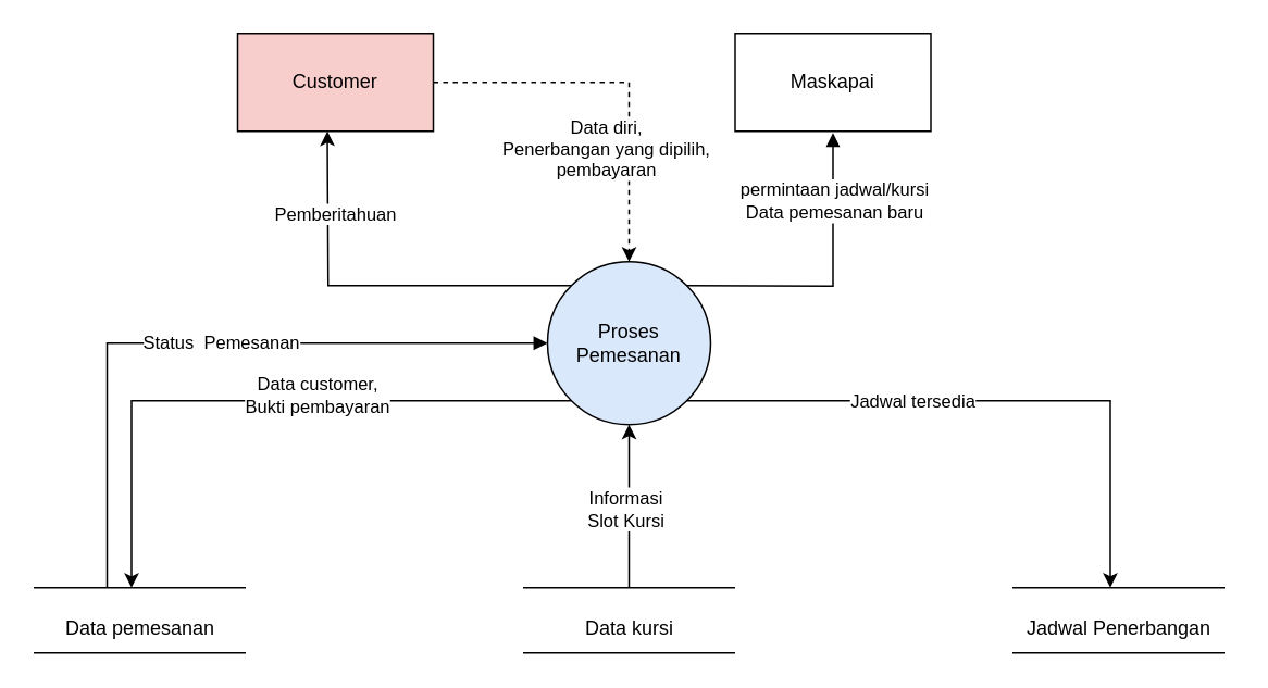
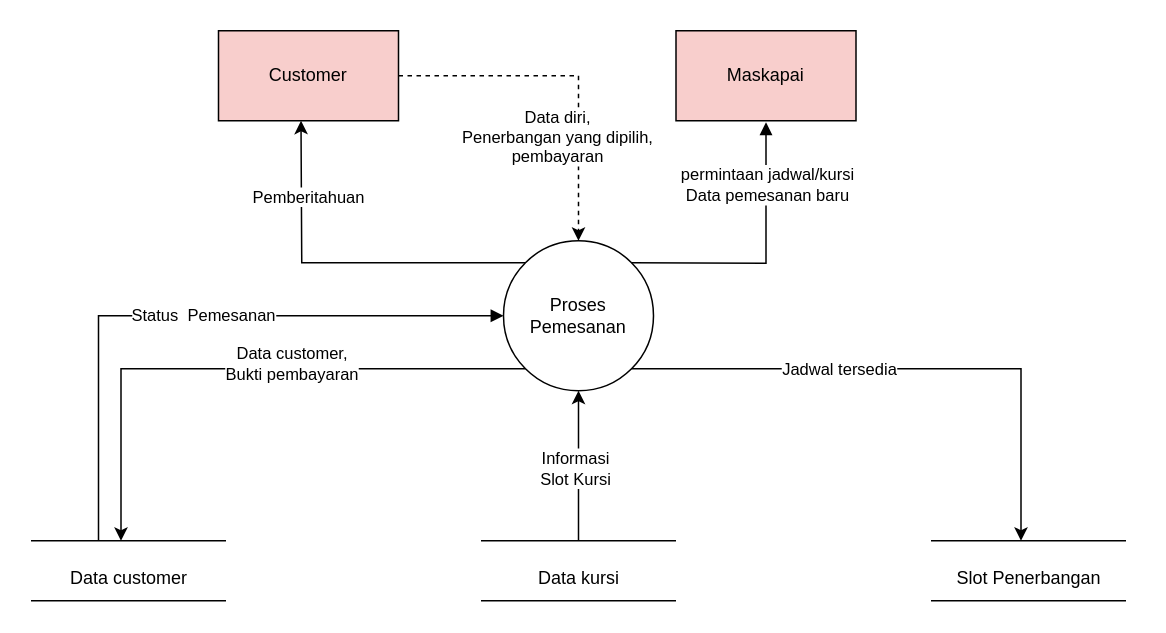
- <mxCell id="12" value="Maskapai" style="rounded=0;whiteSpace=wrap;html=1;" vertex="1" parent="1"><mxGeometry x="450" y="20" width="120" height="60" as="geometry" /></mxCell>
+ <mxCell id="12" value="Maskapai" style="rounded=0;whiteSpace=wrap;html=1;fillColor=#f8cecc;" vertex="1" parent="1"><mxGeometry x="450" y="20" width="120" height="60" as="geometry" /></mxCell>
- <mxCell id="8" value="Proses Pemesanan" style="ellipse;whiteSpace=wrap;html=1;aspect=fixed;fillColor=#dae8fc;" vertex="1" parent="1"><mxGeometry x="335" y="160" width="100" height="100" as="geometry" /></mxCell>
+ <mxCell id="8" value="Proses Pemesanan" style="ellipse;whiteSpace=wrap;html=1;aspect=fixed;" vertex="1" parent="1"><mxGeometry x="335" y="160" width="100" height="100" as="geometry" /></mxCell>
- <mxCell id="18" value="Data pemesanan" style="text;html=1;align=center;verticalAlign=middle;resizable=0;points=[];autosize=1;strokeColor=none;fillColor=none;" vertex="1" parent="15"><mxGeometry x="10" y="10" width="110" height="30" as="geometry" /></mxCell>
+ <mxCell id="18" value="Data customer" style="text;html=1;align=center;verticalAlign=middle;resizable=0;points=[];autosize=1;strokeColor=none;fillColor=none;" vertex="1" parent="15"><mxGeometry x="10" y="10" width="110" height="30" as="geometry" /></mxCell>
- <mxCell id="21" value="Jadwal Penerbangan" style="text;html=1;align=center;verticalAlign=middle;resizable=0;points=[];autosize=1;strokeColor=none;fillColor=none;" vertex="1" parent="19"><mxGeometry x="-5" y="10" width="140" height="30" as="geometry" /></mxCell>
+ <mxCell id="21" value="Slot Penerbangan" style="text;html=1;align=center;verticalAlign=middle;resizable=0;points=[];autosize=1;strokeColor=none;fillColor=none;" vertex="1" parent="19"><mxGeometry x="-5" y="10" width="140" height="30" as="geometry" /></mxCell>
